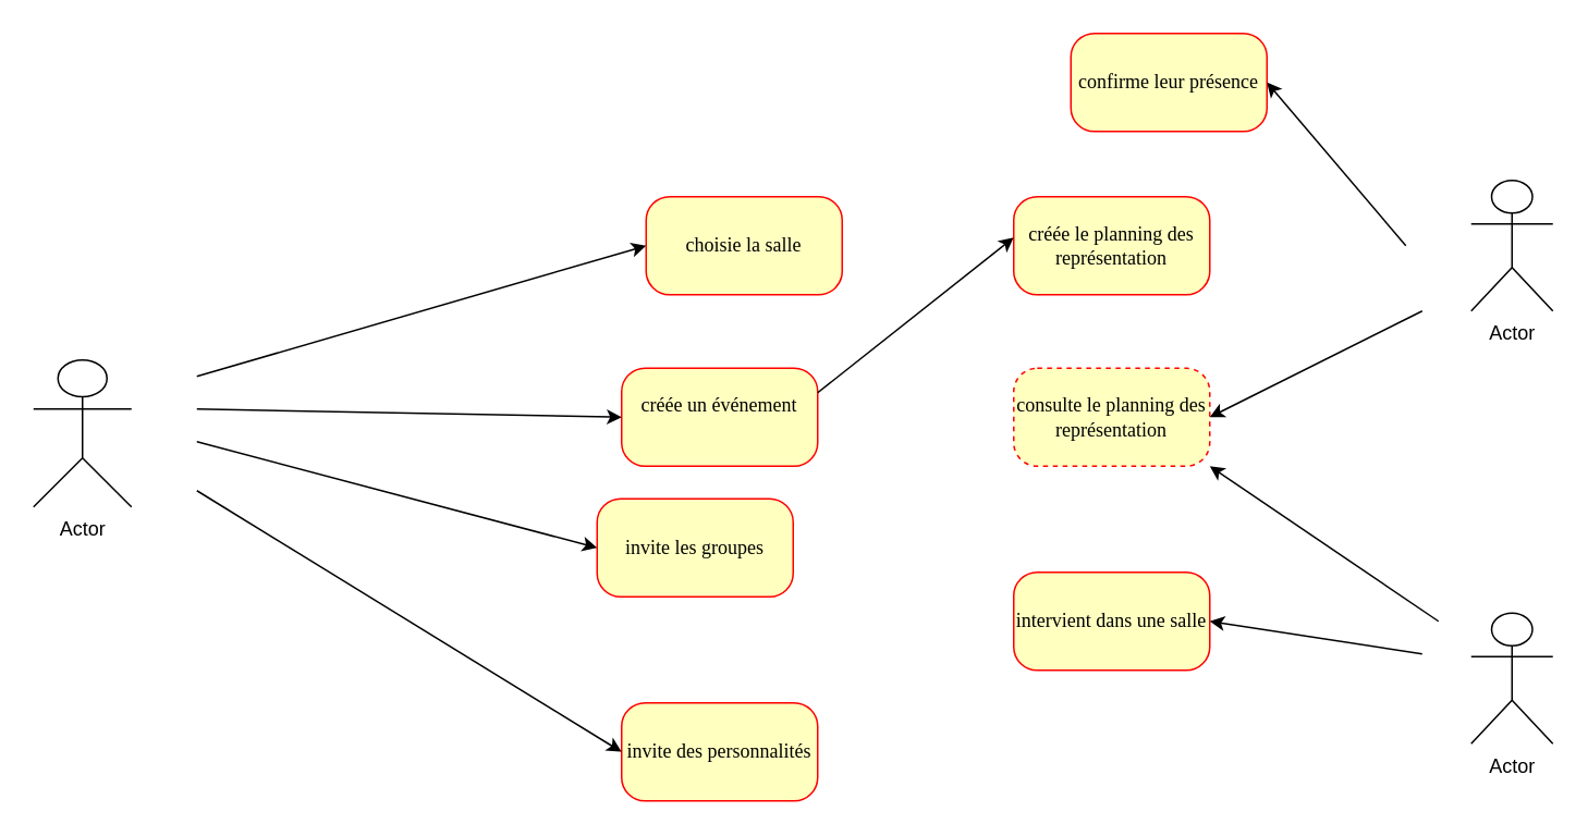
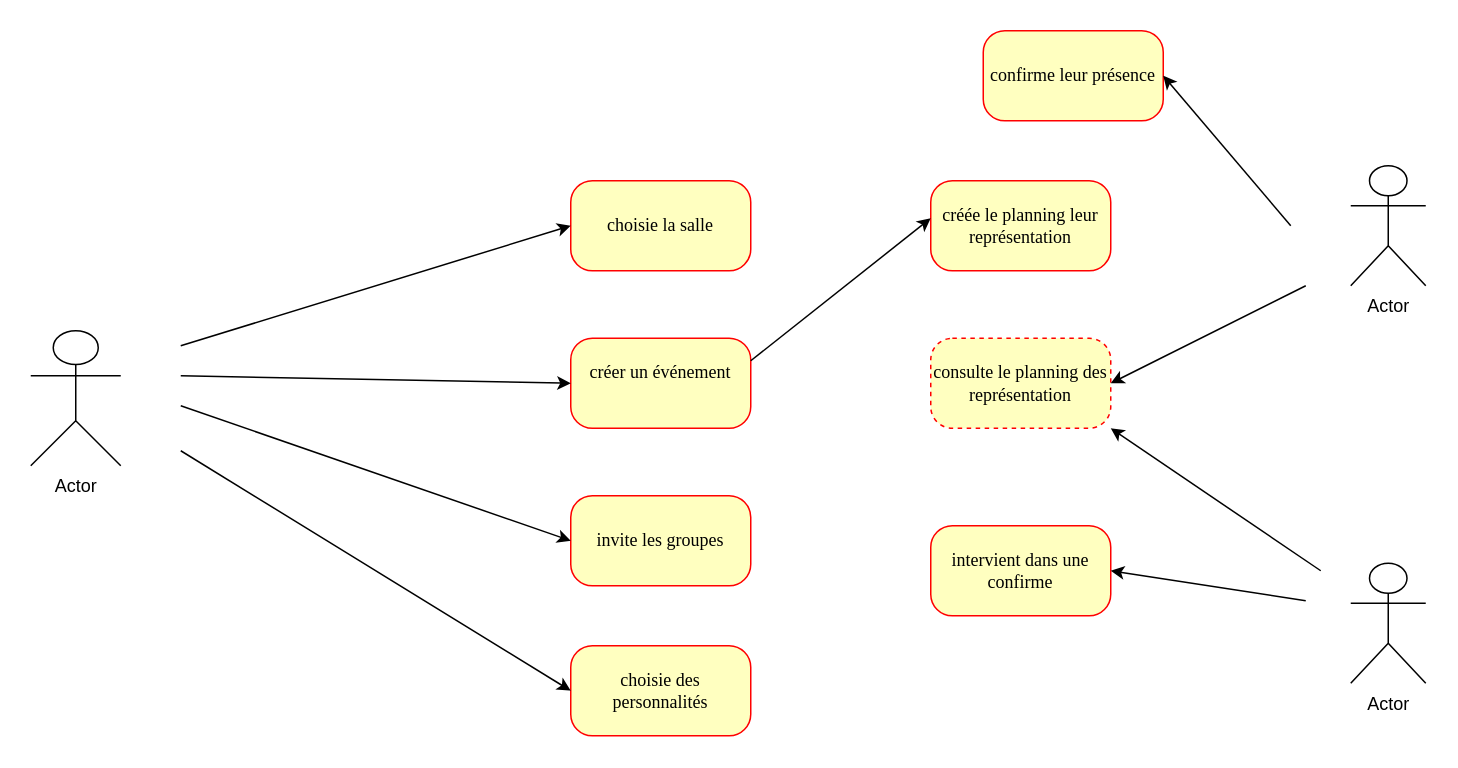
- <mxCell id="2" value="choisie la salle" style="rounded=1;whiteSpace=wrap;html=1;arcSize=24;fillColor=#ffffc0;strokeColor=#ff0000;shadow=0;comic=0;labelBackgroundColor=none;fontFamily=Verdana;fontSize=12;fontColor=#000000;align=center;" parent="1" vertex="1"><mxGeometry x="395" y="120" width="120" height="60" as="geometry" /></mxCell>
+ <mxCell id="2" value="choisie la salle" style="rounded=1;whiteSpace=wrap;html=1;arcSize=24;fillColor=#ffffc0;strokeColor=#ff0000;shadow=0;comic=0;labelBackgroundColor=none;fontFamily=Verdana;fontSize=12;fontColor=#000000;align=center;" parent="1" vertex="1"><mxGeometry x="380" y="120" width="120" height="60" as="geometry" /></mxCell>
- <mxCell id="19" value="créée le planning des représentation" style="rounded=1;whiteSpace=wrap;html=1;arcSize=24;fillColor=#ffffc0;strokeColor=#ff0000;shadow=0;comic=0;labelBackgroundColor=none;fontFamily=Verdana;fontSize=12;fontColor=#000000;align=center;" vertex="1" parent="1"><mxGeometry x="620" y="120" width="120" height="60" as="geometry" /></mxCell>
+ <mxCell id="19" value="créée le planning leur représentation" style="rounded=1;whiteSpace=wrap;html=1;arcSize=24;fillColor=#ffffc0;strokeColor=#ff0000;shadow=0;comic=0;labelBackgroundColor=none;fontFamily=Verdana;fontSize=12;fontColor=#000000;align=center;" vertex="1" parent="1"><mxGeometry x="620" y="120" width="120" height="60" as="geometry" /></mxCell>
- <mxCell id="3" value="&#10;créée un événement&#10;&#10;" style="rounded=1;whiteSpace=wrap;html=1;arcSize=24;fillColor=#ffffc0;strokeColor=#ff0000;shadow=0;comic=0;labelBackgroundColor=none;fontFamily=Verdana;fontSize=12;fontColor=#000000;align=center;" parent="1" vertex="1"><mxGeometry x="380" y="225" width="120" height="60" as="geometry" /></mxCell>
+ <mxCell id="3" value="&#10;créer un événement&#10;&#10;" style="rounded=1;whiteSpace=wrap;html=1;arcSize=24;fillColor=#ffffc0;strokeColor=#ff0000;shadow=0;comic=0;labelBackgroundColor=none;fontFamily=Verdana;fontSize=12;fontColor=#000000;align=center;" parent="1" vertex="1"><mxGeometry x="380" y="225" width="120" height="60" as="geometry" /></mxCell>
- <mxCell id="5" value="invite les groupes" style="rounded=1;whiteSpace=wrap;html=1;arcSize=24;fillColor=#ffffc0;strokeColor=#ff0000;shadow=0;comic=0;labelBackgroundColor=none;fontFamily=Verdana;fontSize=12;fontColor=#000000;align=center;" parent="1" vertex="1"><mxGeometry x="365" y="305" width="120" height="60" as="geometry" /></mxCell>
+ <mxCell id="5" value="invite les groupes" style="rounded=1;whiteSpace=wrap;html=1;arcSize=24;fillColor=#ffffc0;strokeColor=#ff0000;shadow=0;comic=0;labelBackgroundColor=none;fontFamily=Verdana;fontSize=12;fontColor=#000000;align=center;" parent="1" vertex="1"><mxGeometry x="380" y="330" width="120" height="60" as="geometry" /></mxCell>
- <mxCell id="12" value="intervient dans une salle" style="rounded=1;whiteSpace=wrap;html=1;arcSize=24;fillColor=#ffffc0;strokeColor=#ff0000;shadow=0;comic=0;labelBackgroundColor=none;fontFamily=Verdana;fontSize=12;fontColor=#000000;align=center;" vertex="1" parent="1"><mxGeometry x="620" y="350" width="120" height="60" as="geometry" /></mxCell>
+ <mxCell id="12" value="intervient dans une confirme" style="rounded=1;whiteSpace=wrap;html=1;arcSize=24;fillColor=#ffffc0;strokeColor=#ff0000;shadow=0;comic=0;labelBackgroundColor=none;fontFamily=Verdana;fontSize=12;fontColor=#000000;align=center;" vertex="1" parent="1"><mxGeometry x="620" y="350" width="120" height="60" as="geometry" /></mxCell>
- <mxCell id="4" value="invite des personnalités" style="rounded=1;whiteSpace=wrap;html=1;arcSize=24;fillColor=#ffffc0;strokeColor=#ff0000;shadow=0;comic=0;labelBackgroundColor=none;fontFamily=Verdana;fontSize=12;fontColor=#000000;align=center;" parent="1" vertex="1"><mxGeometry x="380" y="430" width="120" height="60" as="geometry" /></mxCell>
+ <mxCell id="4" value="choisie des personnalités" style="rounded=1;whiteSpace=wrap;html=1;arcSize=24;fillColor=#ffffc0;strokeColor=#ff0000;shadow=0;comic=0;labelBackgroundColor=none;fontFamily=Verdana;fontSize=12;fontColor=#000000;align=center;" parent="1" vertex="1"><mxGeometry x="380" y="430" width="120" height="60" as="geometry" /></mxCell>
